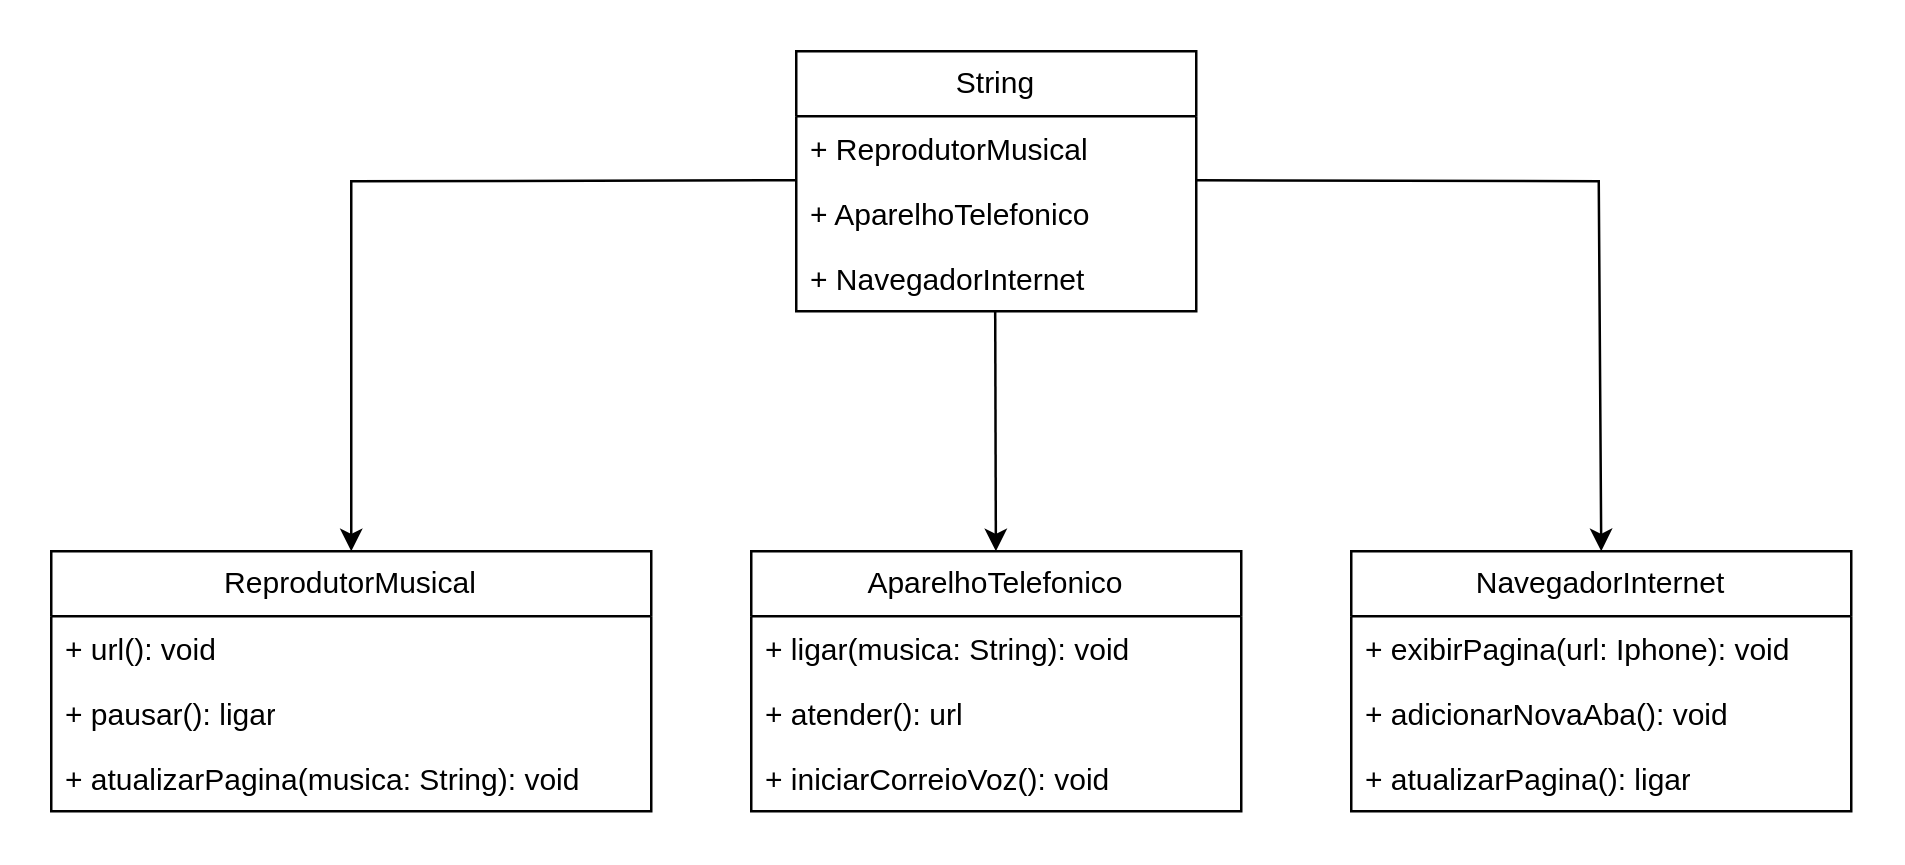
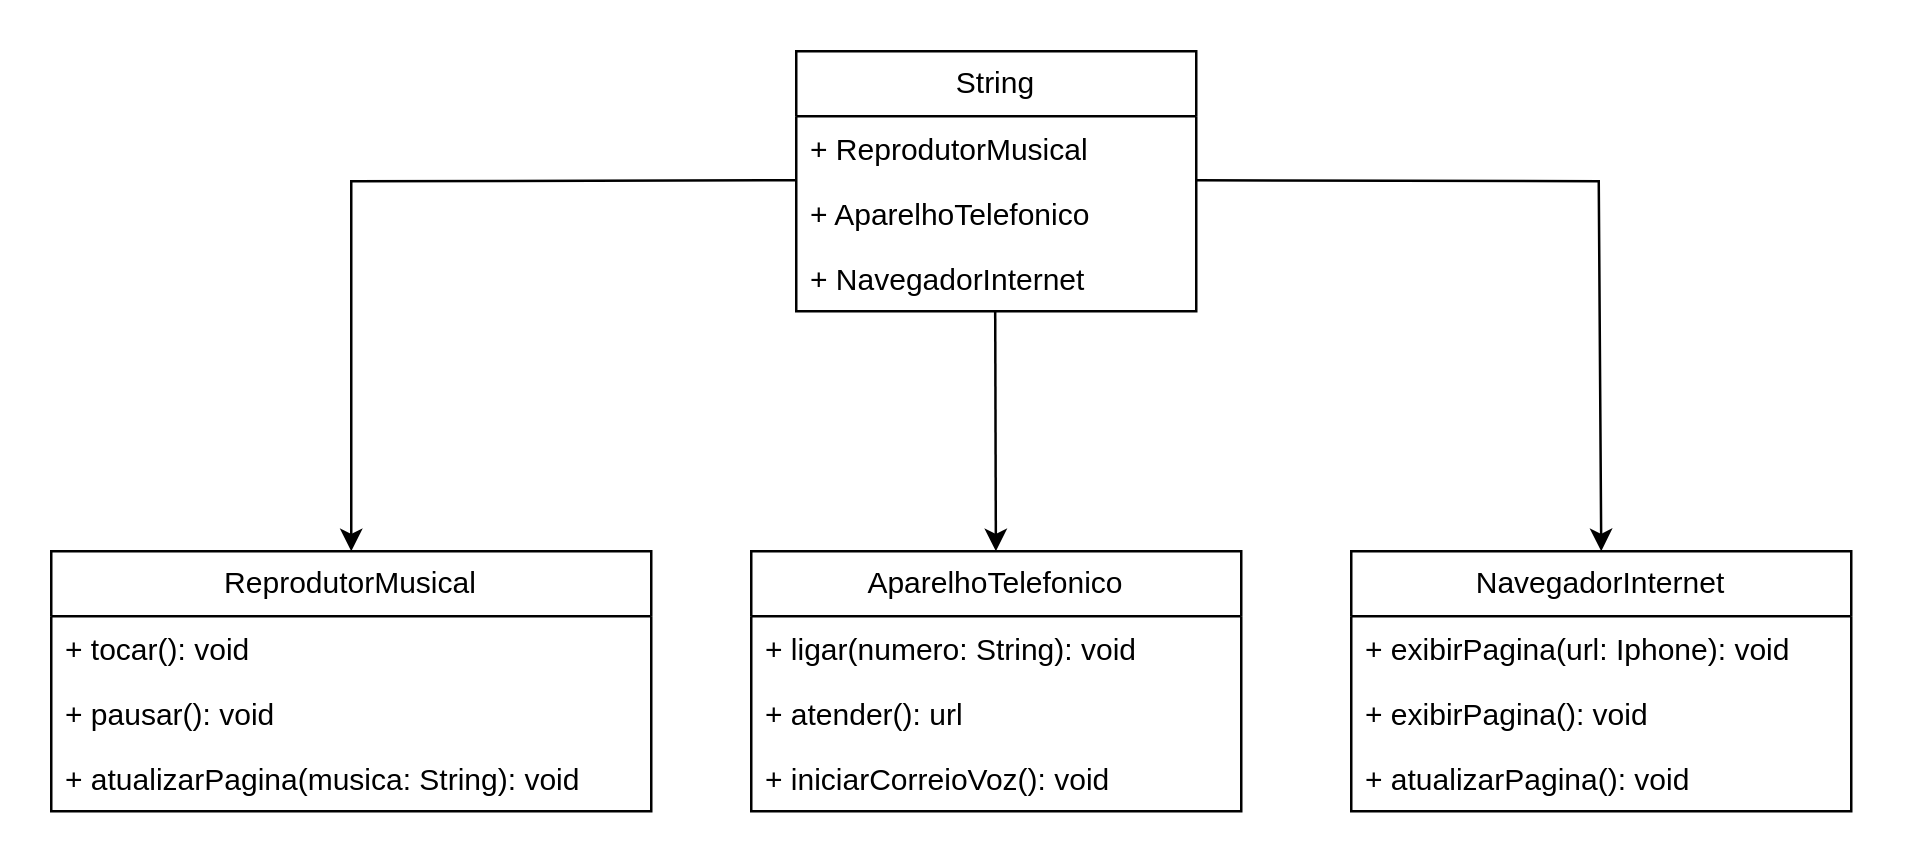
- <mxCell id="3" value="+ url(): void" style="text;strokeColor=none;fillColor=none;align=left;verticalAlign=top;spacingLeft=4;spacingRight=4;overflow=hidden;rotatable=0;points=[[0,0.5],[1,0.5]];portConstraint=eastwest;whiteSpace=wrap;html=1;" parent="2" vertex="1"><mxGeometry y="26" width="240" height="26" as="geometry" /></mxCell>
+ <mxCell id="3" value="+ tocar(): void" style="text;strokeColor=none;fillColor=none;align=left;verticalAlign=top;spacingLeft=4;spacingRight=4;overflow=hidden;rotatable=0;points=[[0,0.5],[1,0.5]];portConstraint=eastwest;whiteSpace=wrap;html=1;" parent="2" vertex="1"><mxGeometry y="26" width="240" height="26" as="geometry" /></mxCell>
- <mxCell id="7" value="+ ligar(musica: String): void" style="text;strokeColor=none;fillColor=none;align=left;verticalAlign=top;spacingLeft=4;spacingRight=4;overflow=hidden;rotatable=0;points=[[0,0.5],[1,0.5]];portConstraint=eastwest;whiteSpace=wrap;html=1;" parent="6" vertex="1"><mxGeometry y="26" width="196" height="26" as="geometry" /></mxCell>
+ <mxCell id="7" value="+ ligar(numero: String): void" style="text;strokeColor=none;fillColor=none;align=left;verticalAlign=top;spacingLeft=4;spacingRight=4;overflow=hidden;rotatable=0;points=[[0,0.5],[1,0.5]];portConstraint=eastwest;whiteSpace=wrap;html=1;" parent="6" vertex="1"><mxGeometry y="26" width="196" height="26" as="geometry" /></mxCell>
- <mxCell id="4" value="+ pausar(): ligar" style="text;strokeColor=none;fillColor=none;align=left;verticalAlign=top;spacingLeft=4;spacingRight=4;overflow=hidden;rotatable=0;points=[[0,0.5],[1,0.5]];portConstraint=eastwest;whiteSpace=wrap;html=1;" parent="2" vertex="1"><mxGeometry y="52" width="240" height="26" as="geometry" /></mxCell>
+ <mxCell id="4" value="+ pausar(): void" style="text;strokeColor=none;fillColor=none;align=left;verticalAlign=top;spacingLeft=4;spacingRight=4;overflow=hidden;rotatable=0;points=[[0,0.5],[1,0.5]];portConstraint=eastwest;whiteSpace=wrap;html=1;" parent="2" vertex="1"><mxGeometry y="52" width="240" height="26" as="geometry" /></mxCell>
- <mxCell id="12" value="+ adicionarNovaAba(): void" style="text;strokeColor=none;fillColor=none;align=left;verticalAlign=top;spacingLeft=4;spacingRight=4;overflow=hidden;rotatable=0;points=[[0,0.5],[1,0.5]];portConstraint=eastwest;whiteSpace=wrap;html=1;" parent="10" vertex="1"><mxGeometry y="52" width="200" height="26" as="geometry" /></mxCell>
+ <mxCell id="12" value="+ exibirPagina(): void" style="text;strokeColor=none;fillColor=none;align=left;verticalAlign=top;spacingLeft=4;spacingRight=4;overflow=hidden;rotatable=0;points=[[0,0.5],[1,0.5]];portConstraint=eastwest;whiteSpace=wrap;html=1;" parent="10" vertex="1"><mxGeometry y="52" width="200" height="26" as="geometry" /></mxCell>
- <mxCell id="13" value="+ atualizarPagina(): ligar" style="text;strokeColor=none;fillColor=none;align=left;verticalAlign=top;spacingLeft=4;spacingRight=4;overflow=hidden;rotatable=0;points=[[0,0.5],[1,0.5]];portConstraint=eastwest;whiteSpace=wrap;html=1;" parent="10" vertex="1"><mxGeometry y="78" width="200" height="26" as="geometry" /></mxCell>
+ <mxCell id="13" value="+ atualizarPagina(): void" style="text;strokeColor=none;fillColor=none;align=left;verticalAlign=top;spacingLeft=4;spacingRight=4;overflow=hidden;rotatable=0;points=[[0,0.5],[1,0.5]];portConstraint=eastwest;whiteSpace=wrap;html=1;" parent="10" vertex="1"><mxGeometry y="78" width="200" height="26" as="geometry" /></mxCell>
